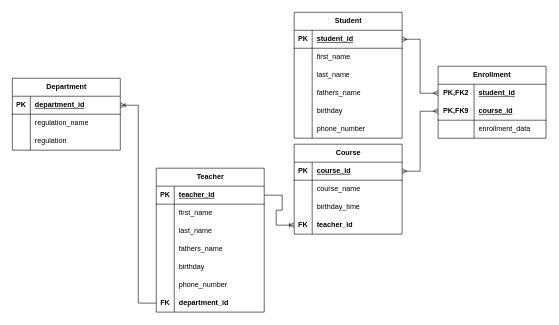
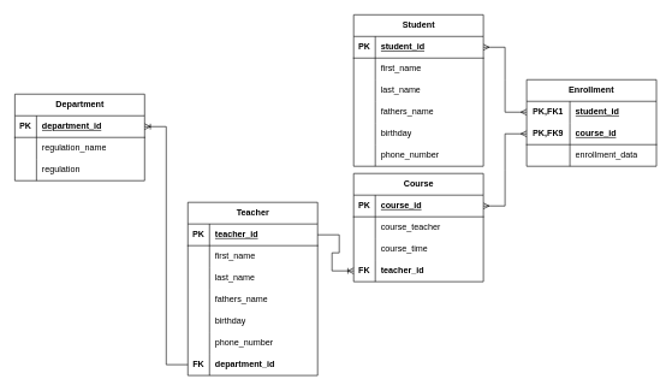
- <mxCell id="68" value="PK,FK2" style="shape=partialRectangle;connectable=0;fillColor=none;top=0;left=0;bottom=0;right=0;fontStyle=1;overflow=hidden;html=1;whiteSpace=wrap;" parent="67" vertex="1"><mxGeometry width="60" height="30" as="geometry"><mxRectangle width="60" height="30" as="alternateBounds" /></mxGeometry></mxCell>
+ <mxCell id="68" value="PK,FK1" style="shape=partialRectangle;connectable=0;fillColor=none;top=0;left=0;bottom=0;right=0;fontStyle=1;overflow=hidden;html=1;whiteSpace=wrap;" parent="67" vertex="1"><mxGeometry width="60" height="30" as="geometry"><mxRectangle width="60" height="30" as="alternateBounds" /></mxGeometry></mxCell>
- <mxCell id="59" value="course_name" style="shape=partialRectangle;connectable=0;fillColor=none;top=0;left=0;bottom=0;right=0;align=left;spacingLeft=6;overflow=hidden;whiteSpace=wrap;html=1;" parent="57" vertex="1"><mxGeometry x="30" width="150" height="30" as="geometry"><mxRectangle width="150" height="30" as="alternateBounds" /></mxGeometry></mxCell>
+ <mxCell id="59" value="course_teacher" style="shape=partialRectangle;connectable=0;fillColor=none;top=0;left=0;bottom=0;right=0;align=left;spacingLeft=6;overflow=hidden;whiteSpace=wrap;html=1;" parent="57" vertex="1"><mxGeometry x="30" width="150" height="30" as="geometry"><mxRectangle width="150" height="30" as="alternateBounds" /></mxGeometry></mxCell>
- <mxCell id="62" value="birthday_time" style="shape=partialRectangle;connectable=0;fillColor=none;top=0;left=0;bottom=0;right=0;align=left;spacingLeft=6;overflow=hidden;whiteSpace=wrap;html=1;" parent="60" vertex="1"><mxGeometry x="30" width="150" height="30" as="geometry"><mxRectangle width="150" height="30" as="alternateBounds" /></mxGeometry></mxCell>
+ <mxCell id="62" value="course_time" style="shape=partialRectangle;connectable=0;fillColor=none;top=0;left=0;bottom=0;right=0;align=left;spacingLeft=6;overflow=hidden;whiteSpace=wrap;html=1;" parent="60" vertex="1"><mxGeometry x="30" width="150" height="30" as="geometry"><mxRectangle width="150" height="30" as="alternateBounds" /></mxGeometry></mxCell>
